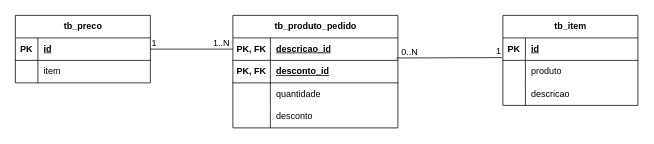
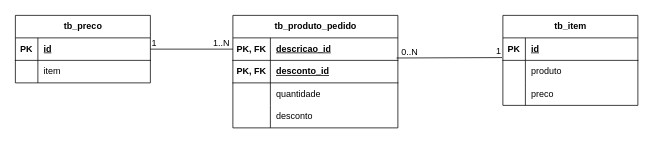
- <mxCell id="18" value="descricao" style="shape=partialRectangle;connectable=0;fillColor=none;top=0;left=0;bottom=0;right=0;align=left;spacingLeft=6;overflow=hidden;whiteSpace=wrap;html=1;" vertex="1" parent="16"><mxGeometry x="30" width="150" height="30" as="geometry"><mxRectangle width="150" height="30" as="alternateBounds" /></mxGeometry></mxCell>
+ <mxCell id="18" value="preco" style="shape=partialRectangle;connectable=0;fillColor=none;top=0;left=0;bottom=0;right=0;align=left;spacingLeft=6;overflow=hidden;whiteSpace=wrap;html=1;" vertex="1" parent="16"><mxGeometry x="30" width="150" height="30" as="geometry"><mxRectangle width="150" height="30" as="alternateBounds" /></mxGeometry></mxCell>
